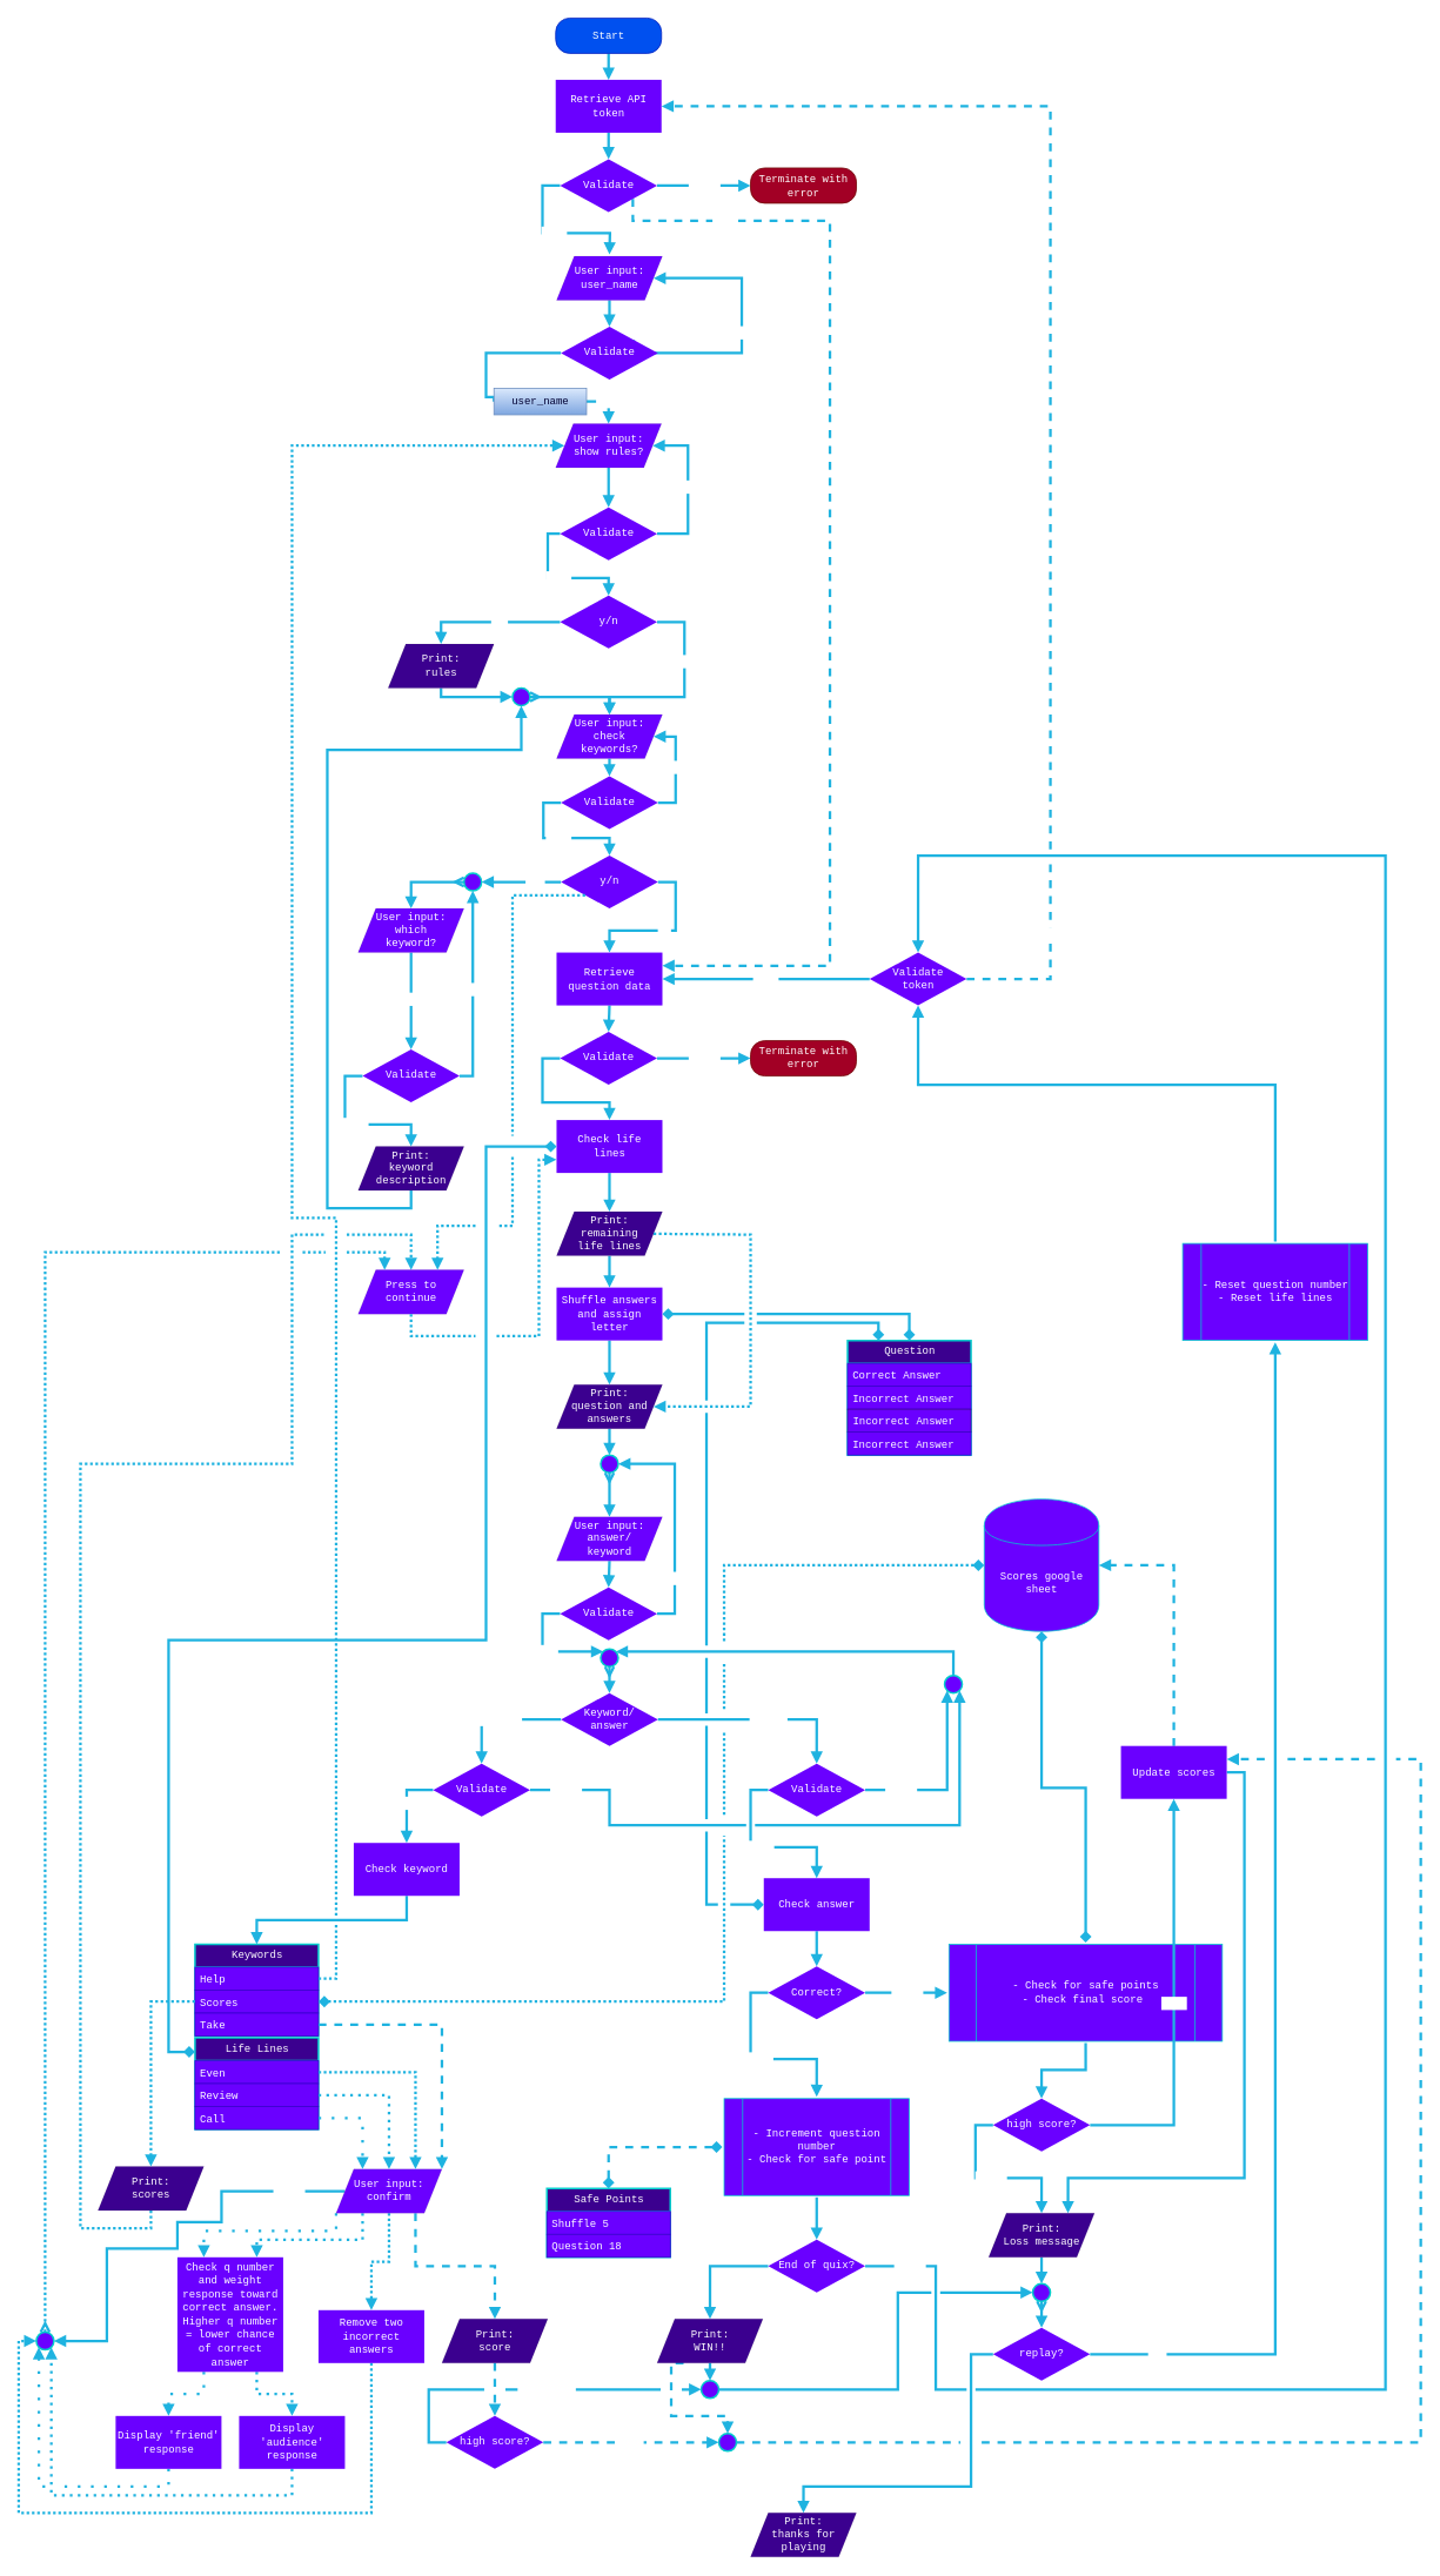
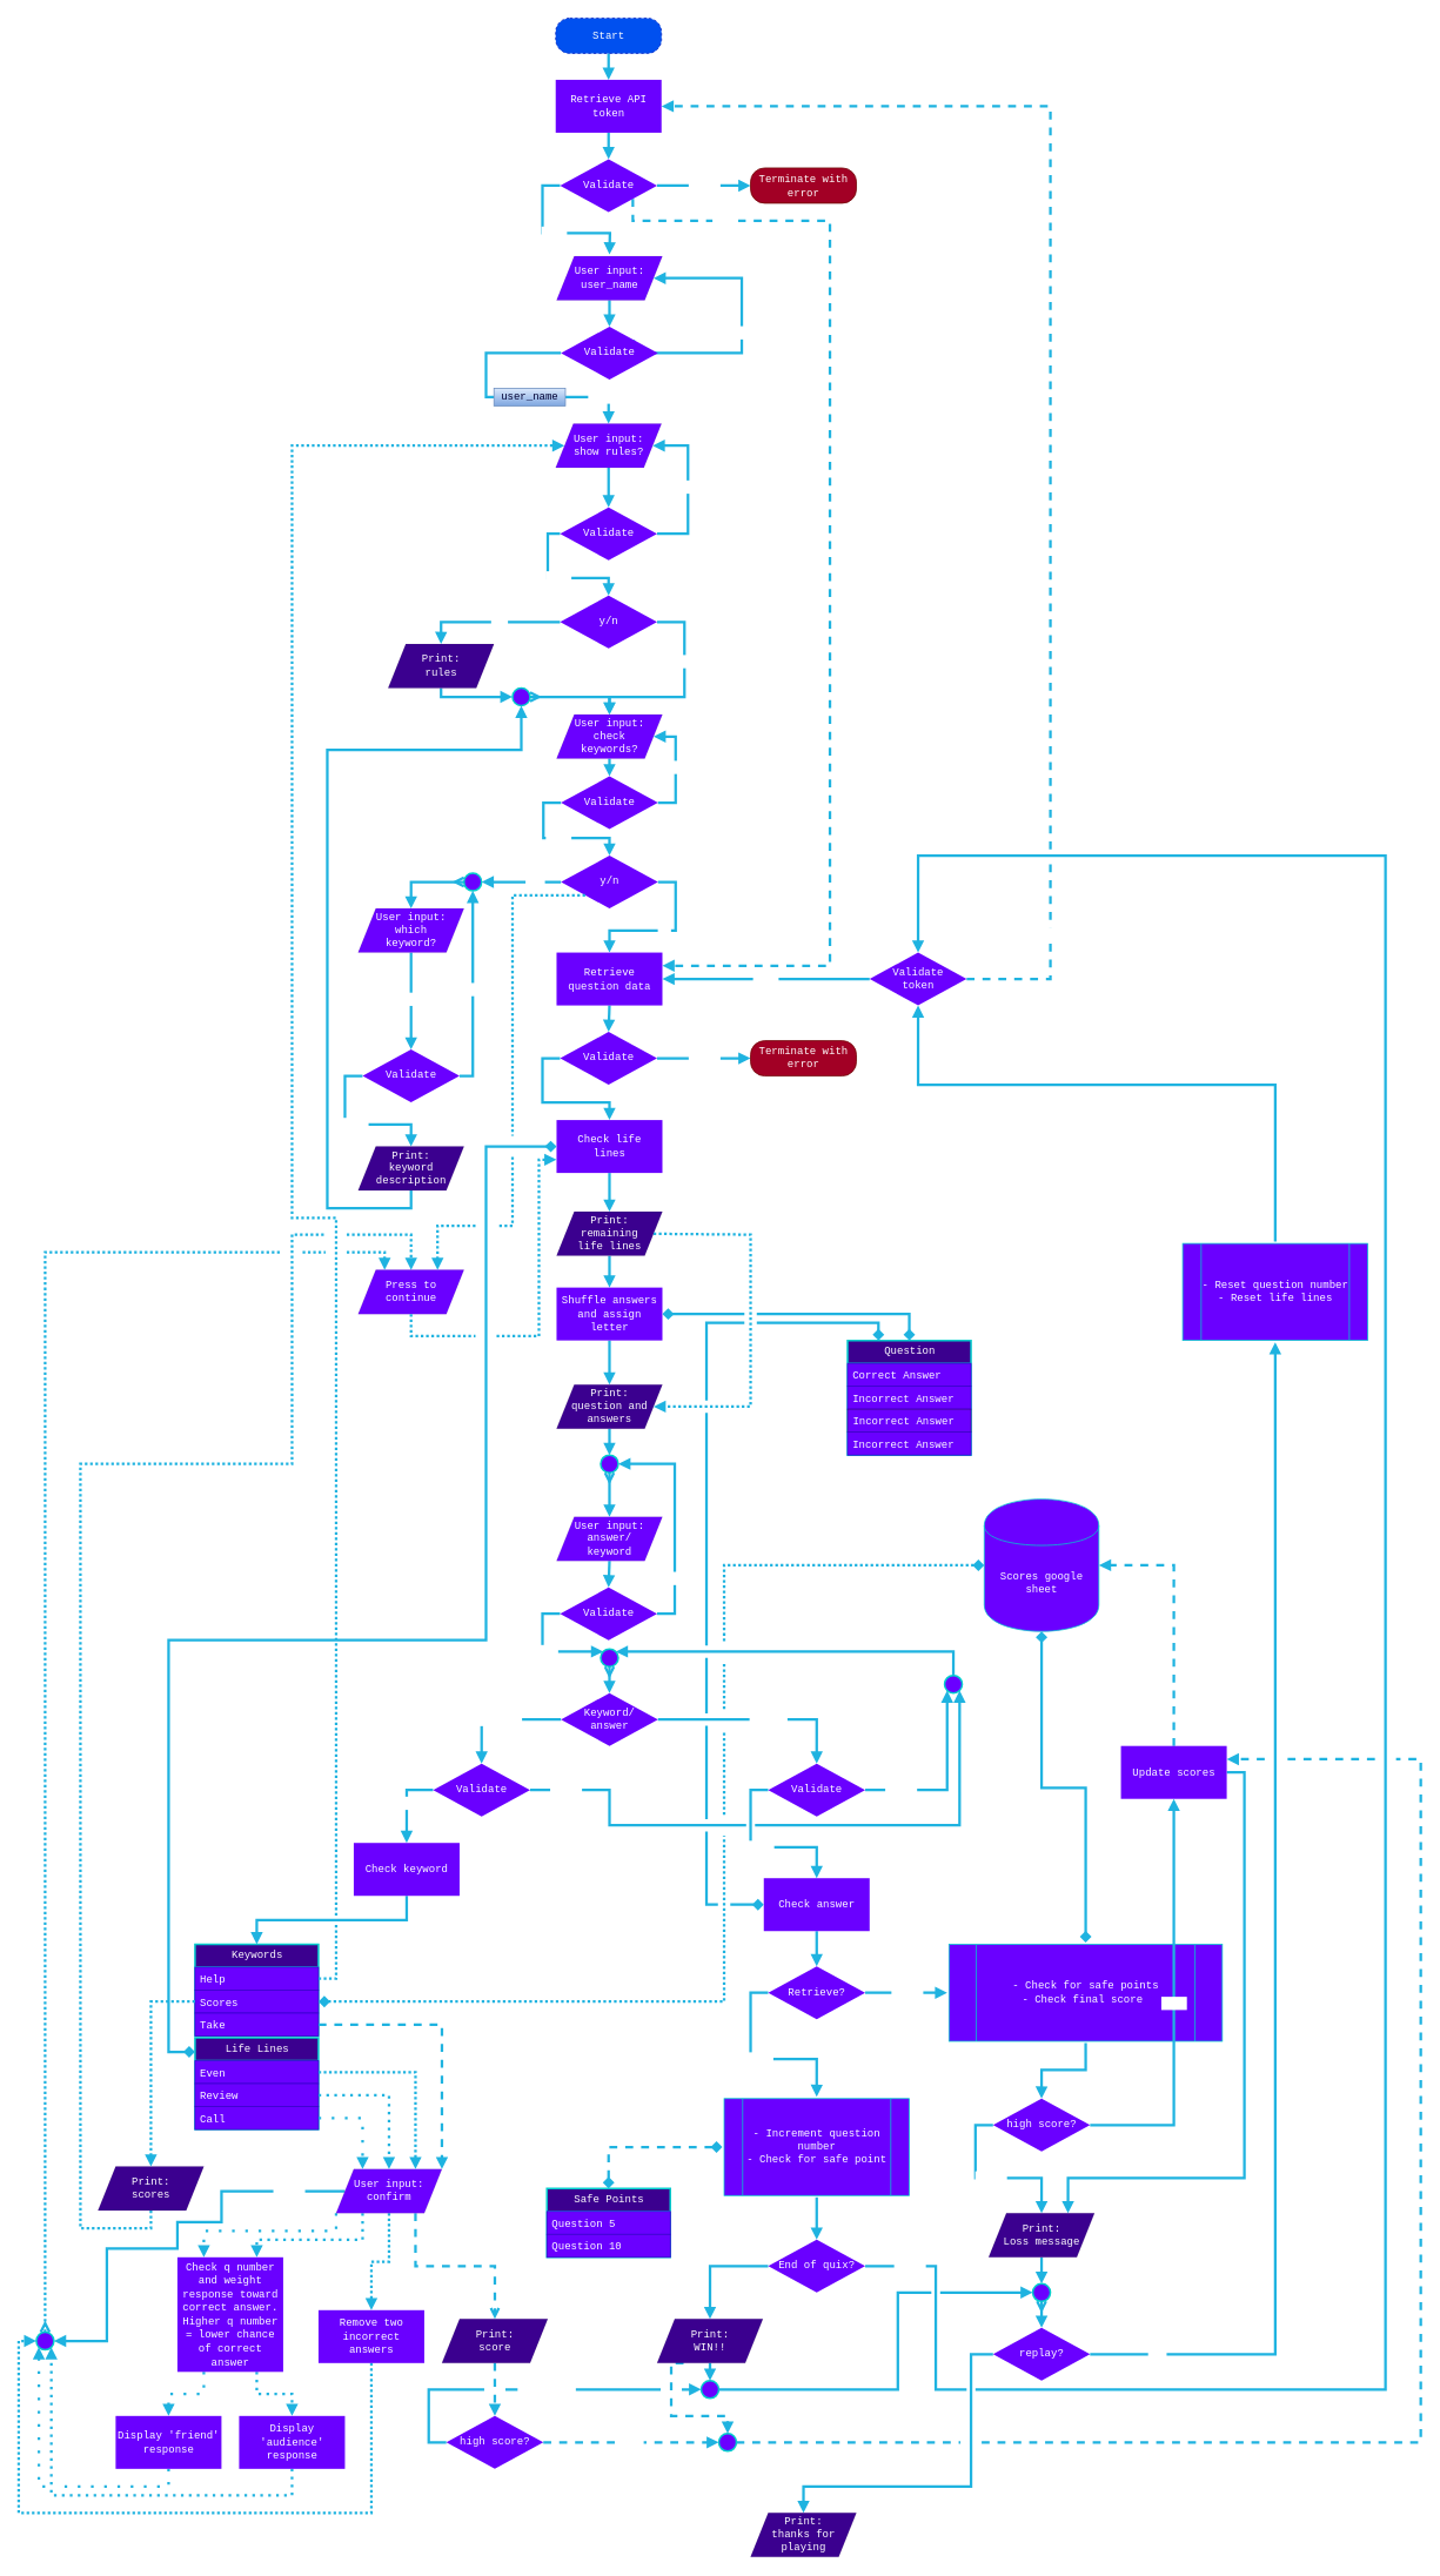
- <mxCell id="3" value="&lt;font face=&quot;Courier New&quot; style=&quot;line-height: 120%; font-size: 12px;&quot;&gt;Start&lt;/font&gt;" style="rounded=1;whiteSpace=wrap;html=1;fillColor=#0050ef;fontColor=#ffffff;arcSize=40;strokeColor=#001DBC;horizontal=1;verticalAlign=middle;labelPosition=center;verticalLabelPosition=middle;align=center;fontSize=12;" vertex="1" parent="1"><mxGeometry x="629.67" y="20" width="120" height="40" as="geometry" /></mxCell>
+ <mxCell id="3" value="&lt;font face=&quot;Courier New&quot; style=&quot;line-height: 120%; font-size: 12px;&quot;&gt;Start&lt;/font&gt;" style="rounded=1;whiteSpace=wrap;html=1;fillColor=#0050ef;fontColor=#ffffff;arcSize=40;strokeColor=#001DBC;horizontal=1;verticalAlign=middle;labelPosition=center;verticalLabelPosition=middle;align=center;fontSize=12;dashed=1;" vertex="1" parent="1"><mxGeometry x="629.67" y="20" width="120" height="40" as="geometry" /></mxCell>
- <mxCell id="19" value="user_name" style="text;html=1;strokeColor=#6c8ebf;fillColor=#dae8fc;align=center;verticalAlign=middle;whiteSpace=wrap;rounded=0;fontFamily=Courier New;fontSize=12;gradientColor=#7ea6e0;fontColor=#000033;" vertex="1" parent="1"><mxGeometry x="559.67" y="440" width="105" height="30" as="geometry" /></mxCell>
+ <mxCell id="19" value="user_name" style="text;html=1;strokeColor=#6c8ebf;fillColor=#dae8fc;align=center;verticalAlign=middle;whiteSpace=wrap;rounded=0;fontFamily=Courier New;fontSize=12;gradientColor=#7ea6e0;fontColor=#000033;" vertex="1" parent="1"><mxGeometry x="559.67" y="440" width="81" height="20" as="geometry" /></mxCell>
- <mxCell id="93" value="Correct?" style="rhombus;whiteSpace=wrap;html=1;rounded=0;fontColor=#ffffff;fillColor=#6a00ff;strokeColor=none;fontFamily=Courier New;fontSize=12;" vertex="1" parent="1"><mxGeometry x="870.67" y="2230" width="110" height="60" as="geometry" /></mxCell>
+ <mxCell id="93" value="Retrieve?" style="rhombus;whiteSpace=wrap;html=1;rounded=0;fontColor=#ffffff;fillColor=#6a00ff;strokeColor=none;fontFamily=Courier New;fontSize=12;" vertex="1" parent="1"><mxGeometry x="870.67" y="2230" width="110" height="60" as="geometry" /></mxCell>
- <mxCell id="116" value="Shuffle 5" style="text;strokeColor=#3700CC;align=left;verticalAlign=top;spacingLeft=4;spacingRight=4;overflow=hidden;rotatable=0;points=[[0,0.5],[1,0.5]];portConstraint=eastwest;fontColor=#ffffff;fontFamily=Courier New;fillColor=#6A00FF;" vertex="1" parent="115"><mxGeometry y="26" width="140" height="26" as="geometry" /></mxCell>
+ <mxCell id="116" value="Question 5" style="text;strokeColor=#3700CC;align=left;verticalAlign=top;spacingLeft=4;spacingRight=4;overflow=hidden;rotatable=0;points=[[0,0.5],[1,0.5]];portConstraint=eastwest;fontColor=#ffffff;fontFamily=Courier New;fillColor=#6A00FF;" vertex="1" parent="115"><mxGeometry y="26" width="140" height="26" as="geometry" /></mxCell>
- <mxCell id="117" value="Question 18" style="text;strokeColor=#3700CC;align=left;verticalAlign=top;spacingLeft=4;spacingRight=4;overflow=hidden;rotatable=0;points=[[0,0.5],[1,0.5]];portConstraint=eastwest;fontColor=#ffffff;fontFamily=Courier New;fillColor=#6A00FF;" vertex="1" parent="115"><mxGeometry y="52" width="140" height="26" as="geometry" /></mxCell>
+ <mxCell id="117" value="Question 10" style="text;strokeColor=#3700CC;align=left;verticalAlign=top;spacingLeft=4;spacingRight=4;overflow=hidden;rotatable=0;points=[[0,0.5],[1,0.5]];portConstraint=eastwest;fontColor=#ffffff;fontFamily=Courier New;fillColor=#6A00FF;" vertex="1" parent="115"><mxGeometry y="52" width="140" height="26" as="geometry" /></mxCell>
- <mxCell id="143" style="edgeStyle=orthogonalEdgeStyle;rounded=0;jumpStyle=gap;jumpSize=20;orthogonalLoop=1;jettySize=auto;html=1;exitX=0.75;exitY=1;exitDx=0;exitDy=0;dashed=1;fontFamily=Courier New;fontSize=12;fontColor=#ffffff;startArrow=none;startFill=0;endArrow=block;endFill=1;strokeColor=#1FB3E0;strokeWidth=3;fillColor=#1ba1e2;align=center;" edge="1" parent="1" source="148" target="154"><mxGeometry relative="1" as="geometry" /></mxCell>
+ <mxCell id="143" style="edgeStyle=orthogonalEdgeStyle;rounded=0;jumpStyle=gap;jumpSize=20;orthogonalLoop=1;jettySize=auto;html=1;exitX=0.75;exitY=1;exitDx=0;exitDy=0;dashed=1;fontFamily=Courier New;fontSize=12;fontColor=#ffffff;startArrow=none;startFill=0;endArrow=open;endFill=1;strokeColor=#1FB3E0;strokeWidth=3;fillColor=#1ba1e2;align=center;" edge="1" parent="1" source="148" target="154"><mxGeometry relative="1" as="geometry" /></mxCell>
